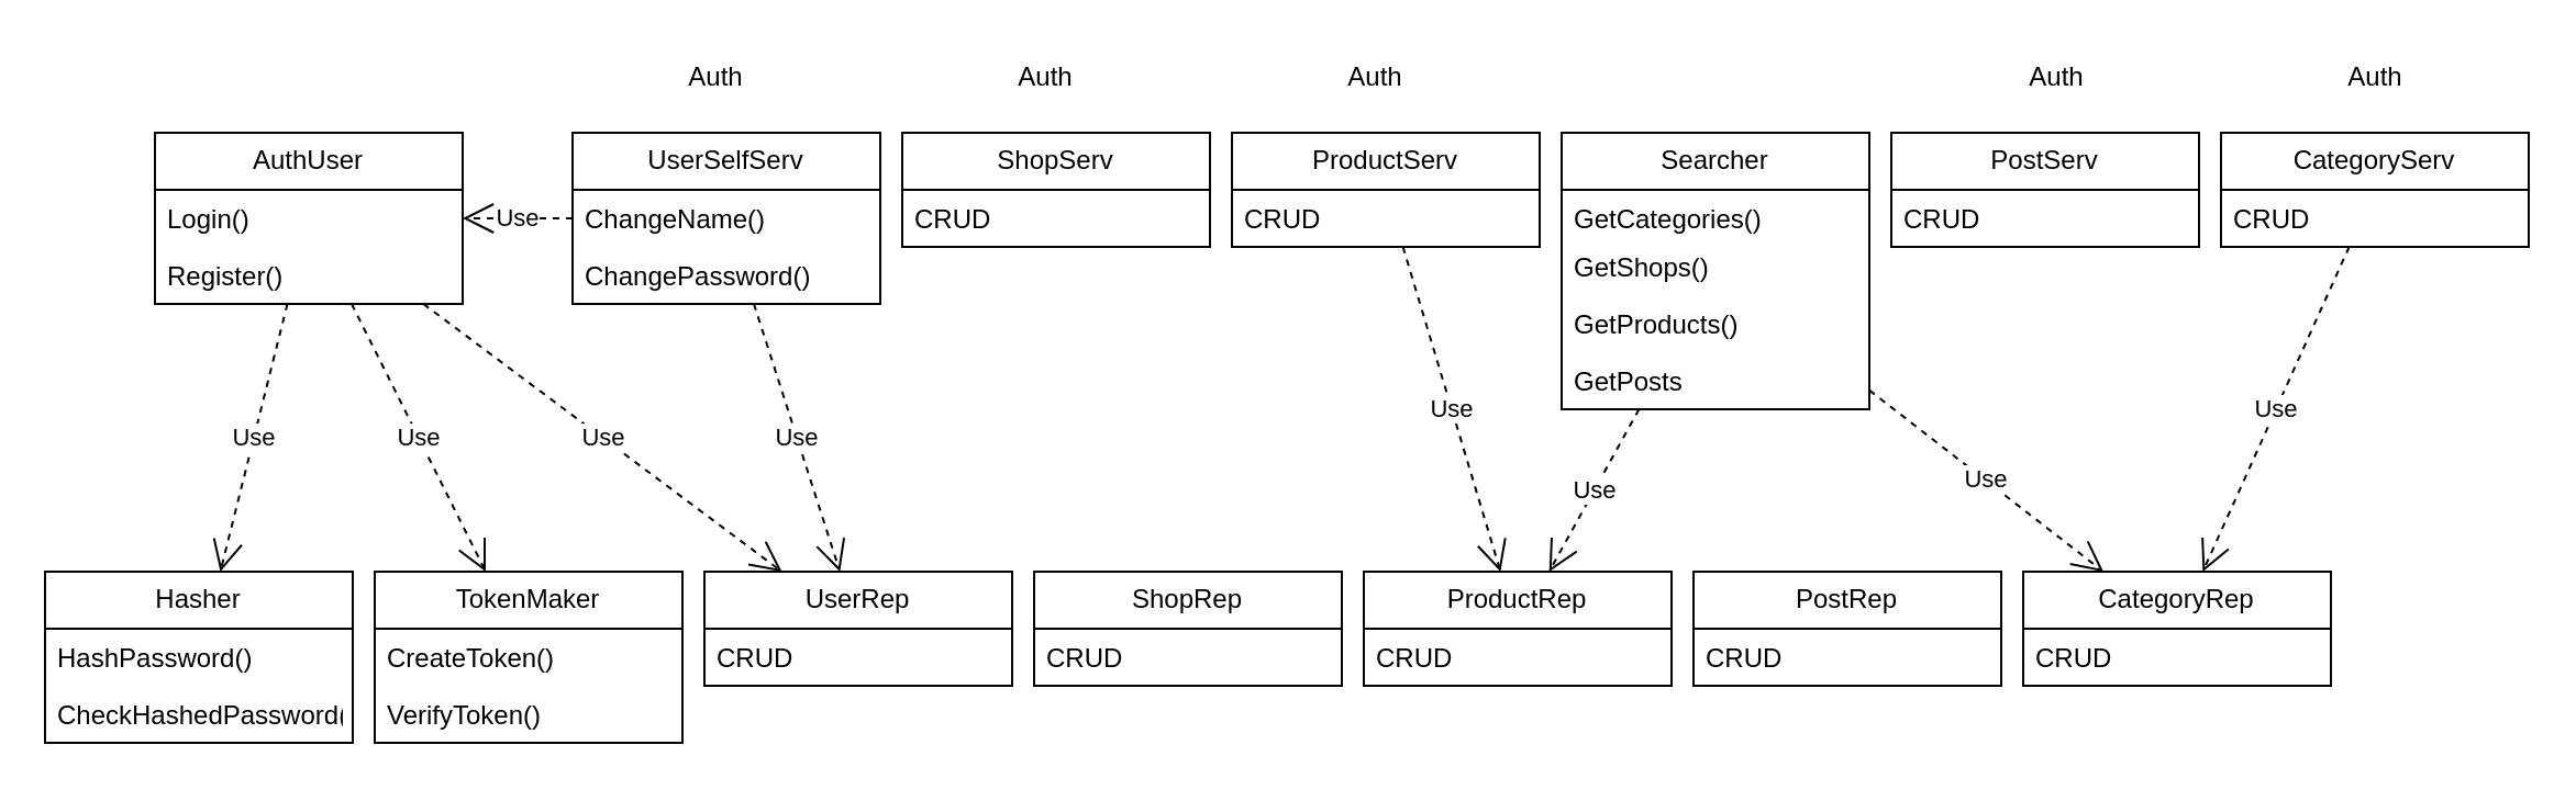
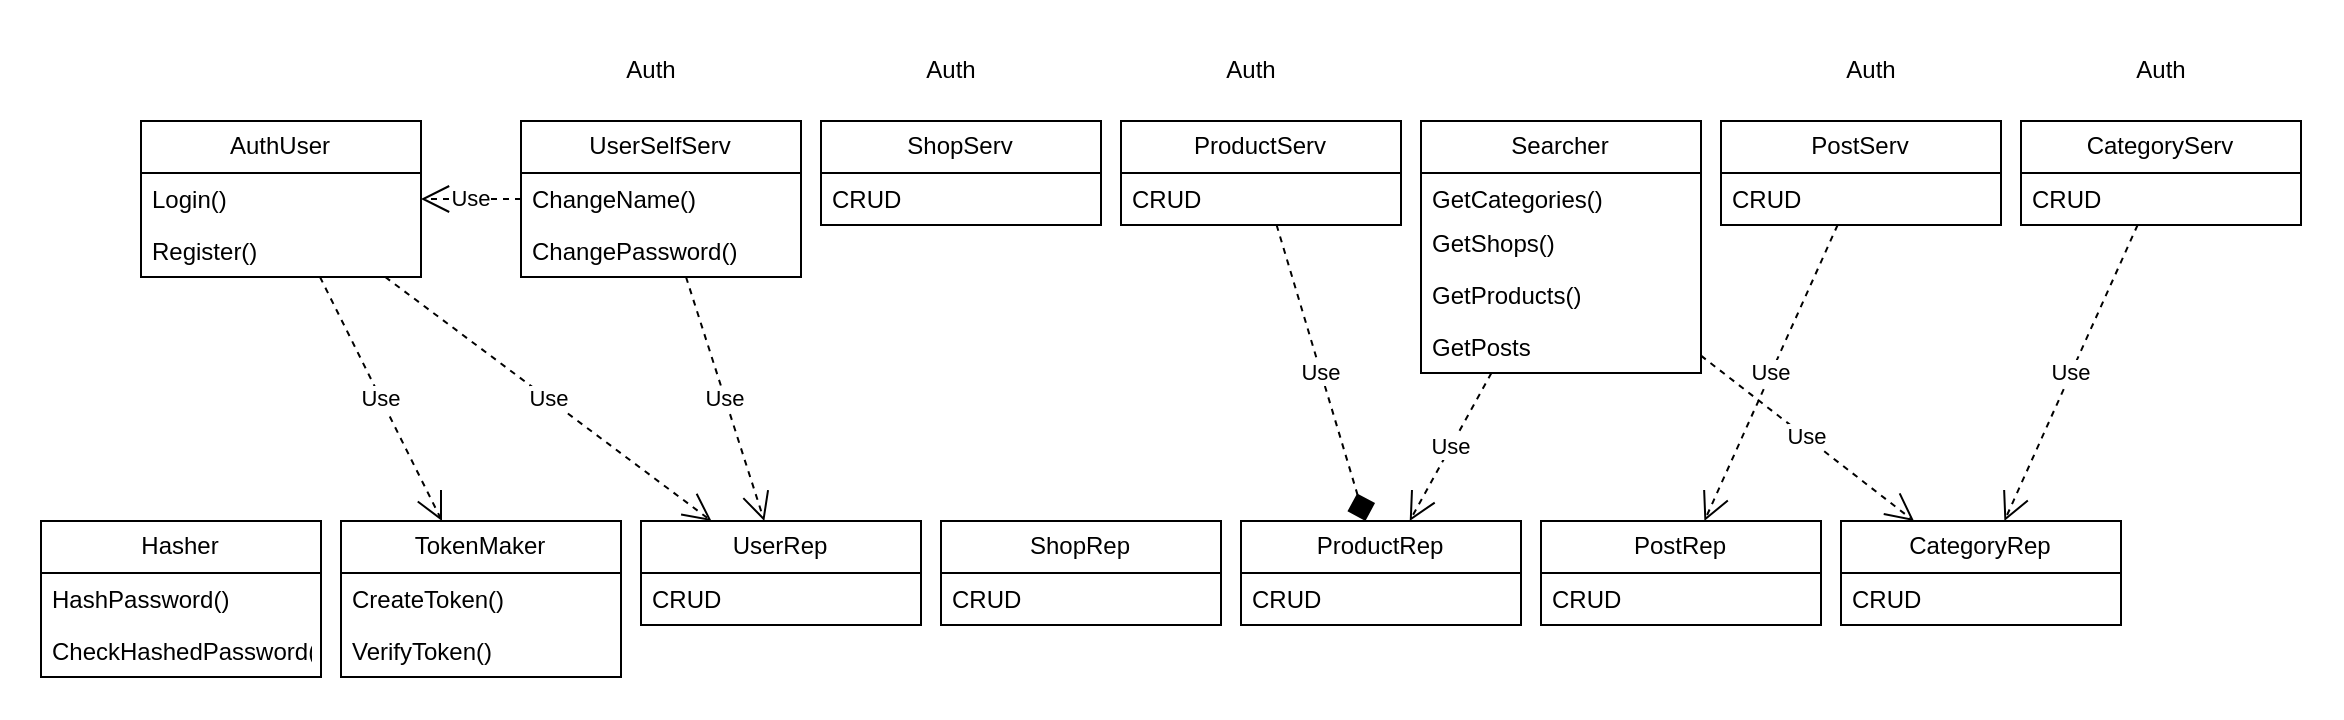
+ <mxCell id="42" value="Use" style="endArrow=open;endSize=12;dashed=1;html=1;rounded=0;" parent="1" source="40" target="8" edge="1"><mxGeometry width="160" relative="1" as="geometry"><mxPoint x="860" y="187" as="sourcePoint" /><mxPoint x="967" y="270" as="targetPoint" /></mxGeometry></mxCell>
- <mxCell id="27" value="Use" style="endArrow=open;endSize=12;dashed=1;html=1;rounded=0;" parent="1" source="15" target="23" edge="1"><mxGeometry width="160" relative="1" as="geometry"><mxPoint x="202" y="148" as="sourcePoint" /><mxPoint x="238" y="270" as="targetPoint" /></mxGeometry></mxCell>
- <mxCell id="39" value="Use" style="endArrow=open;endSize=12;dashed=1;html=1;rounded=0;" parent="1" source="37" target="6" edge="1"><mxGeometry width="160" relative="1" as="geometry"><mxPoint x="549" y="122" as="sourcePoint" /><mxPoint x="544" y="295" as="targetPoint" /></mxGeometry></mxCell>
+ <mxCell id="39" value="Use" style="endArrow=diamond;endSize=12;dashed=1;html=1;rounded=0;" parent="1" source="37" target="6" edge="1"><mxGeometry width="160" relative="1" as="geometry"><mxPoint x="549" y="122" as="sourcePoint" /><mxPoint x="544" y="295" as="targetPoint" /></mxGeometry></mxCell>
